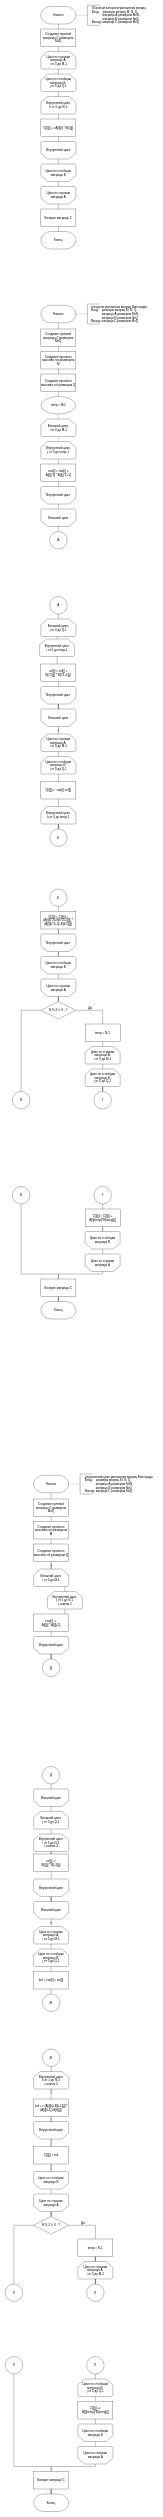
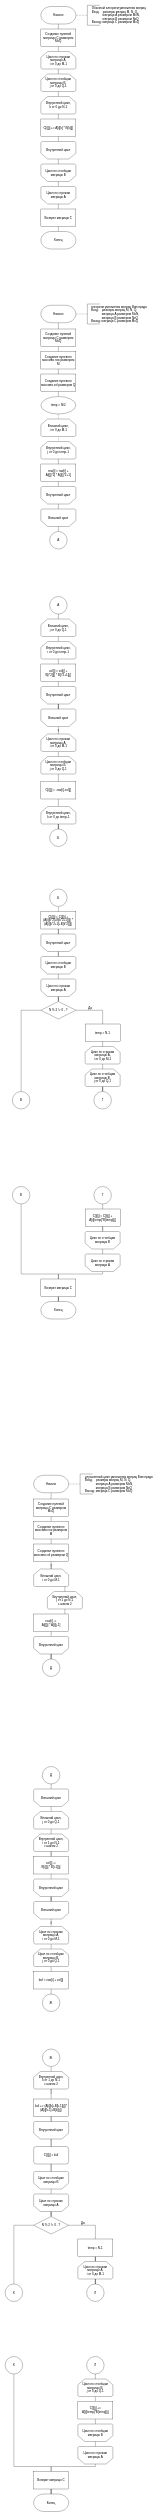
- <mxCell id="44" value="Внутренний цикл,&lt;br&gt;i от 0 до temp-1" style="strokeWidth=1;html=1;shape=mxgraph.flowchart.loop_limit;whiteSpace=wrap;" parent="1" vertex="1"><mxGeometry x="158" y="2555" width="140" height="70" as="geometry" /></mxCell>
+ <mxCell id="44" value="Внутренний цикл,&lt;br&gt;i от 0 до temp-1" style="strokeWidth=1;html=1;shape=mxgraph.flowchart.loop_limit;whiteSpace=wrap;" parent="1" vertex="1"><mxGeometry x="163" y="2565" width="140" height="70" as="geometry" /></mxCell>
- <mxCell id="110" value="&lt;div style=&quot;text-align: center&quot;&gt;col[j] -=&lt;/div&gt;&lt;div style=&quot;text-align: center&quot;&gt;B[i][j] * B[i-1][j]&lt;/div&gt;" style="rounded=0;whiteSpace=wrap;html=1;strokeWidth=1;" parent="1" vertex="1"><mxGeometry x="134" y="7415" width="140" height="70" as="geometry" /></mxCell>
+ <mxCell id="110" value="&lt;div style=&quot;text-align: center&quot;&gt;col[j] -=&lt;/div&gt;&lt;div style=&quot;text-align: center&quot;&gt;B[i][j] * B[i-1][j]&lt;/div&gt;" style="rounded=0;whiteSpace=wrap;html=1;strokeWidth=1;" parent="1" vertex="1"><mxGeometry x="134" y="7425" width="140" height="70" as="geometry" /></mxCell>
- <mxCell id="159" value="C[i][j] = buf" style="rounded=0;whiteSpace=wrap;html=1;strokeWidth=1;" vertex="1" parent="1"><mxGeometry x="134" y="8585" width="140" height="70" as="geometry" /></mxCell>
+ <mxCell id="159" value="C[i][j] = buf" style="whiteSpace=wrap;html=1;strokeWidth=1;rounded=1;" vertex="1" parent="1"><mxGeometry x="134" y="8585" width="140" height="70" as="geometry" /></mxCell>
